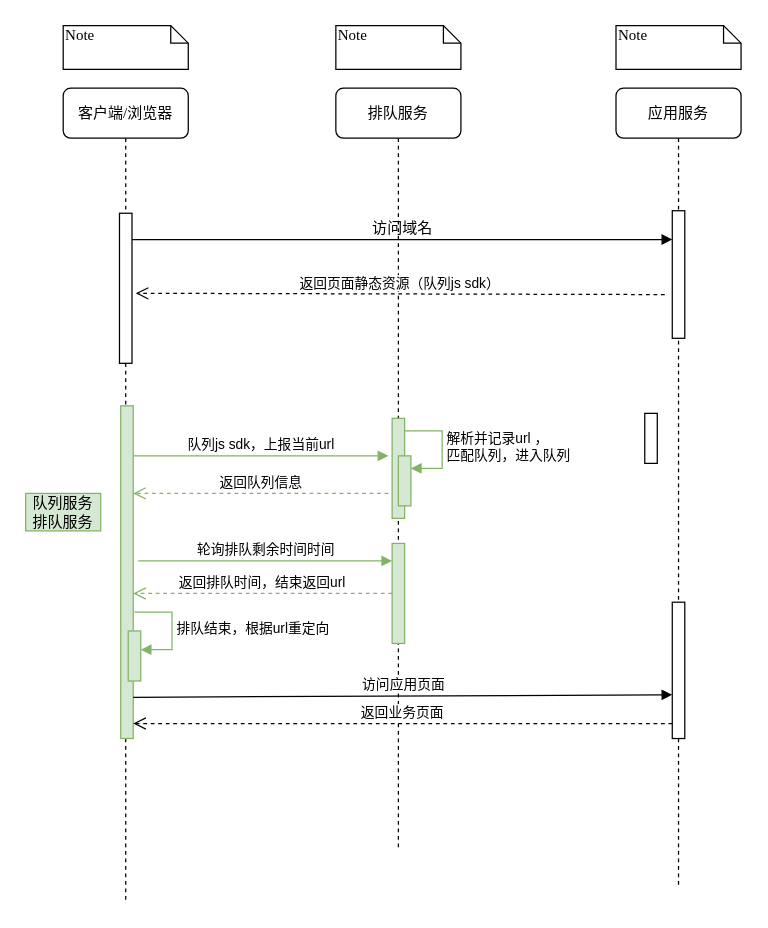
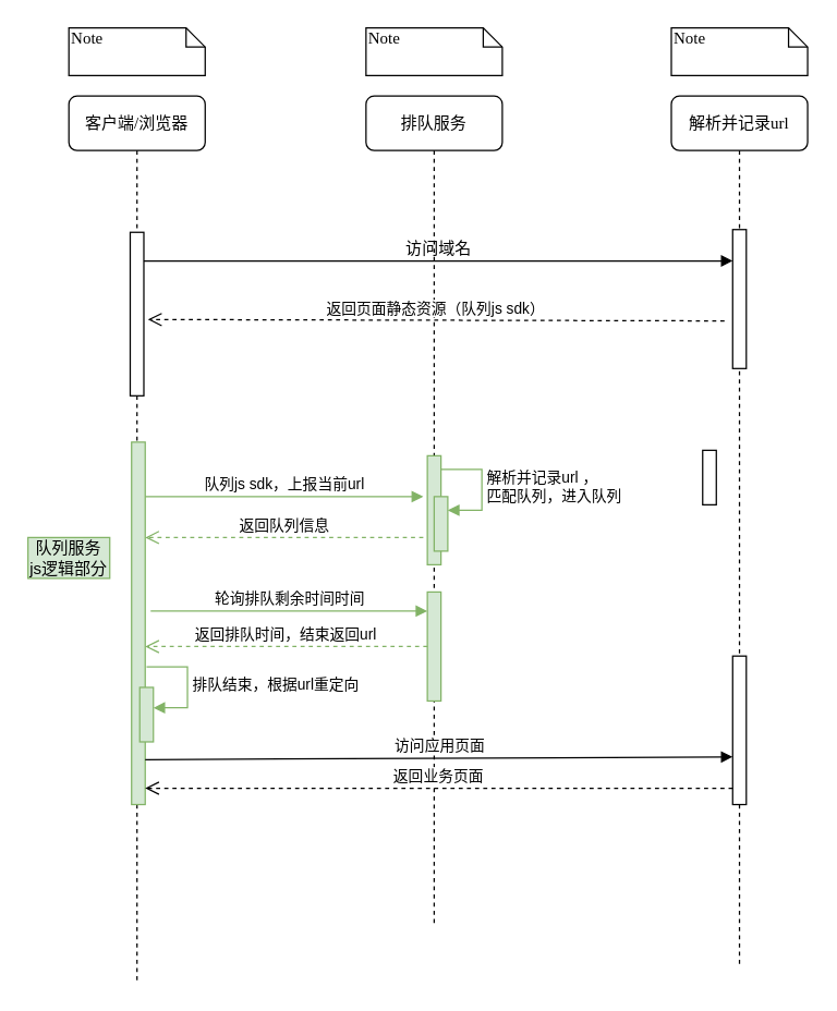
- <mxCell id="7" value="应用服务" style="shape=umlLifeline;perimeter=lifelinePerimeter;whiteSpace=wrap;html=1;container=1;collapsible=0;recursiveResize=0;outlineConnect=0;rounded=1;shadow=0;comic=0;labelBackgroundColor=none;strokeWidth=1;fontFamily=Verdana;fontSize=12;align=center;" parent="1" vertex="1"><mxGeometry x="492" y="70" width="100" height="638" as="geometry" /></mxCell>
+ <mxCell id="7" value="解析并记录url" style="shape=umlLifeline;perimeter=lifelinePerimeter;whiteSpace=wrap;html=1;container=1;collapsible=0;recursiveResize=0;outlineConnect=0;rounded=1;shadow=0;comic=0;labelBackgroundColor=none;strokeWidth=1;fontFamily=Verdana;fontSize=12;align=center;" parent="1" vertex="1"><mxGeometry x="492" y="70" width="100" height="638" as="geometry" /></mxCell>
- <mxCell id="23" value="队列服务 排队服务" style="text;html=1;align=center;verticalAlign=middle;whiteSpace=wrap;rounded=0;fillColor=#d5e8d4;strokeColor=#82b366;" vertex="1" parent="1"><mxGeometry x="20" y="394" width="60" height="30" as="geometry" /></mxCell>
+ <mxCell id="23" value="队列服务 js逻辑部分" style="text;html=1;align=center;verticalAlign=middle;whiteSpace=wrap;rounded=0;fillColor=#d5e8d4;strokeColor=#82b366;" vertex="1" parent="1"><mxGeometry x="20" y="394" width="60" height="30" as="geometry" /></mxCell>
